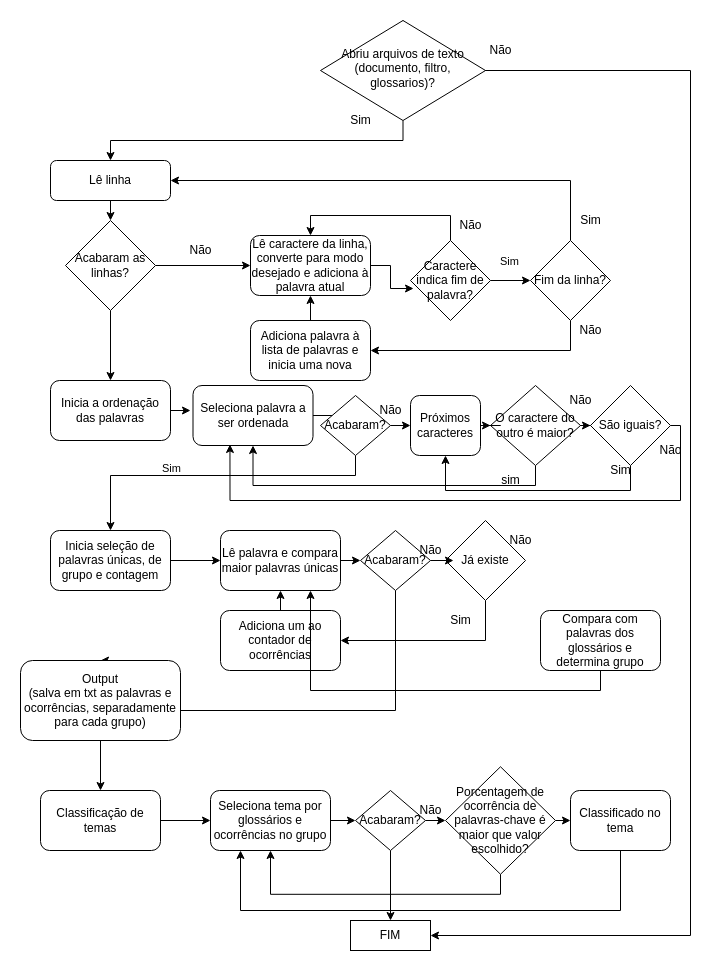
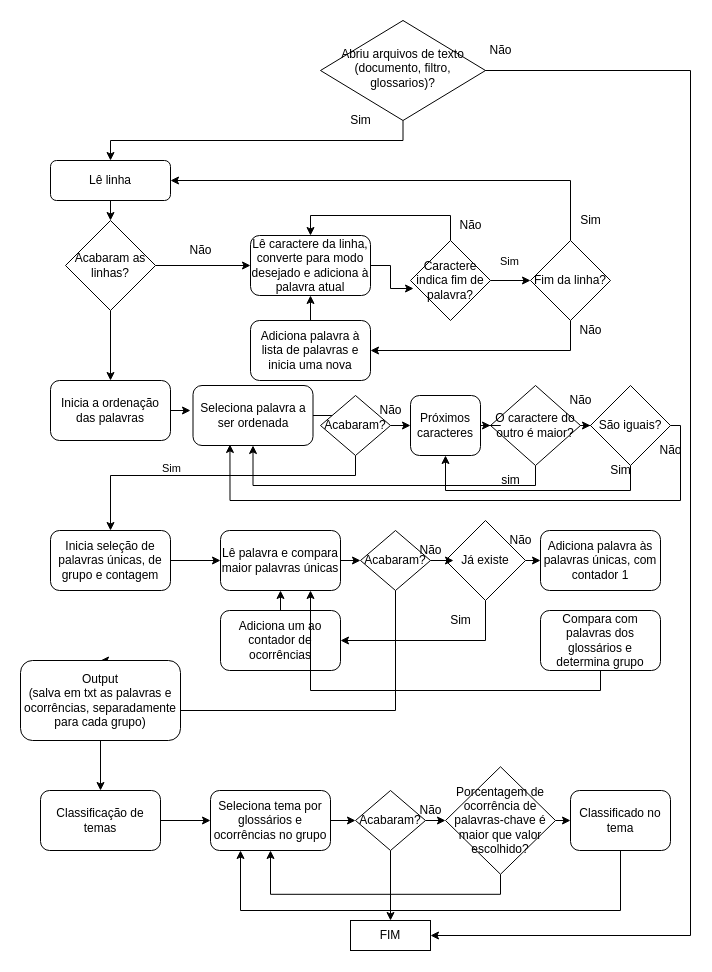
+ <mxCell id="53" style="edgeStyle=orthogonalEdgeStyle;rounded=0;orthogonalLoop=1;jettySize=auto;html=1;exitX=1;exitY=0.5;exitDx=0;exitDy=0;entryX=0;entryY=0.5;entryDx=0;entryDy=0;" edge="1" parent="1" source="54" target="62"><mxGeometry relative="1" as="geometry" /></mxCell>
+ <mxCell id="62" value="Adiciona palavra às palavras únicas, com contador 1" style="rounded=1;whiteSpace=wrap;html=1;" vertex="1" parent="1"><mxGeometry x="540" y="530" width="120" height="60" as="geometry" /></mxCell>
